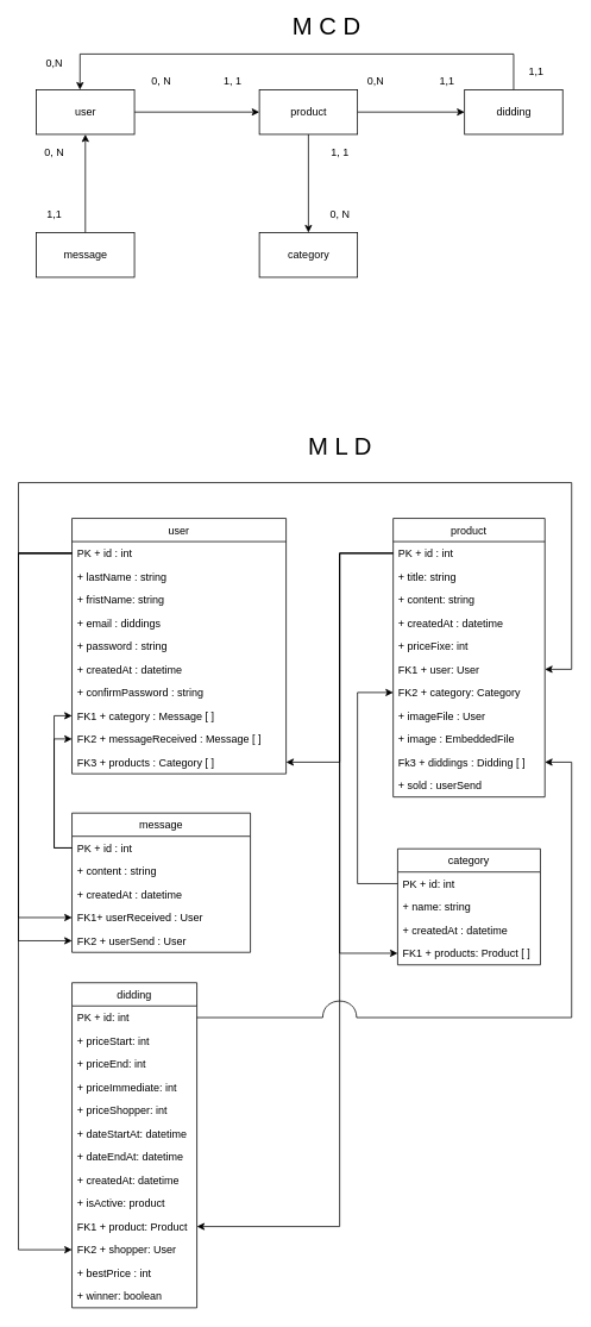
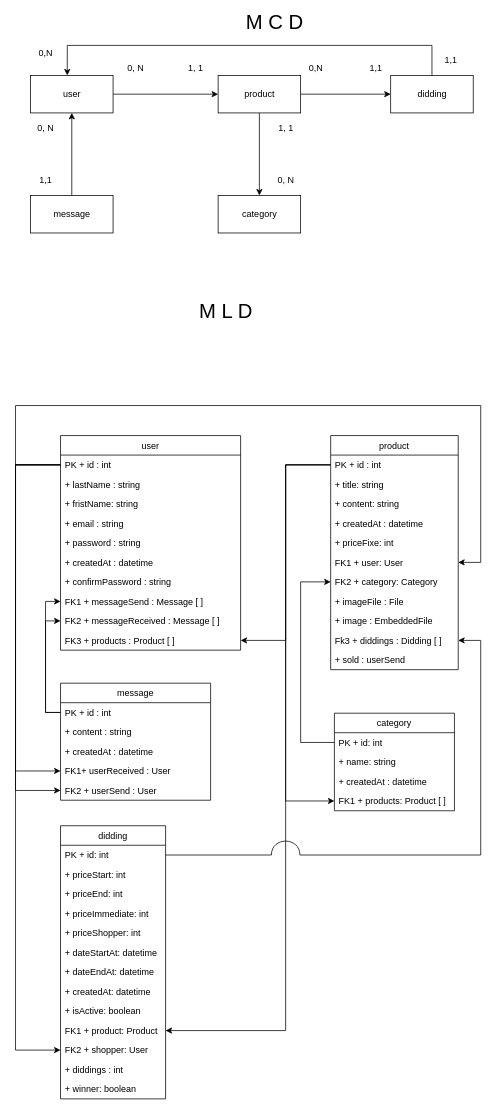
- <mxCell id="28" value="&lt;font style=&quot;font-size: 27px&quot;&gt;M L D&lt;/font&gt;" style="text;html=1;align=center;verticalAlign=middle;resizable=0;points=[];autosize=1;" parent="1" vertex="1"><mxGeometry x="335" y="490" width="90" height="20" as="geometry" /></mxCell>
+ <mxCell id="28" value="&lt;font style=&quot;font-size: 27px&quot;&gt;M L D&lt;/font&gt;" style="text;html=1;align=center;verticalAlign=middle;resizable=0;points=[];autosize=1;" parent="1" vertex="1"><mxGeometry x="255" y="405" width="90" height="20" as="geometry" /></mxCell>
- <mxCell id="21" value="+ email : diddings" style="text;strokeColor=none;fillColor=none;align=left;verticalAlign=top;spacingLeft=4;spacingRight=4;overflow=hidden;rotatable=0;points=[[0,0.5],[1,0.5]];portConstraint=eastwest;" parent="17" vertex="1"><mxGeometry y="104" width="240" height="26" as="geometry" /></mxCell>
+ <mxCell id="21" value="+ email : string" style="text;strokeColor=none;fillColor=none;align=left;verticalAlign=top;spacingLeft=4;spacingRight=4;overflow=hidden;rotatable=0;points=[[0,0.5],[1,0.5]];portConstraint=eastwest;" parent="17" vertex="1"><mxGeometry y="104" width="240" height="26" as="geometry" /></mxCell>
- <mxCell id="25" value="FK1 + category : Message [ ]" style="text;strokeColor=none;fillColor=none;align=left;verticalAlign=top;spacingLeft=4;spacingRight=4;overflow=hidden;rotatable=0;points=[[0,0.5],[1,0.5]];portConstraint=eastwest;" parent="17" vertex="1"><mxGeometry y="208" width="240" height="26" as="geometry" /></mxCell>
+ <mxCell id="25" value="FK1 + messageSend : Message [ ]" style="text;strokeColor=none;fillColor=none;align=left;verticalAlign=top;spacingLeft=4;spacingRight=4;overflow=hidden;rotatable=0;points=[[0,0.5],[1,0.5]];portConstraint=eastwest;" parent="17" vertex="1"><mxGeometry y="208" width="240" height="26" as="geometry" /></mxCell>
- <mxCell id="48" value="+ imageFile : User" style="text;strokeColor=none;fillColor=none;align=left;verticalAlign=top;spacingLeft=4;spacingRight=4;overflow=hidden;rotatable=0;points=[[0,0.5],[1,0.5]];portConstraint=eastwest;" parent="40" vertex="1"><mxGeometry y="208" width="170" height="26" as="geometry" /></mxCell>
+ <mxCell id="48" value="+ imageFile : File" style="text;strokeColor=none;fillColor=none;align=left;verticalAlign=top;spacingLeft=4;spacingRight=4;overflow=hidden;rotatable=0;points=[[0,0.5],[1,0.5]];portConstraint=eastwest;" parent="40" vertex="1"><mxGeometry y="208" width="170" height="26" as="geometry" /></mxCell>
- <mxCell id="27" value="FK3 + products : Category [ ]" style="text;strokeColor=none;fillColor=none;align=left;verticalAlign=top;spacingLeft=4;spacingRight=4;overflow=hidden;rotatable=0;points=[[0,0.5],[1,0.5]];portConstraint=eastwest;" parent="17" vertex="1"><mxGeometry y="260" width="240" height="26" as="geometry" /></mxCell>
+ <mxCell id="27" value="FK3 + products : Product [ ]" style="text;strokeColor=none;fillColor=none;align=left;verticalAlign=top;spacingLeft=4;spacingRight=4;overflow=hidden;rotatable=0;points=[[0,0.5],[1,0.5]];portConstraint=eastwest;" parent="17" vertex="1"><mxGeometry y="260" width="240" height="26" as="geometry" /></mxCell>
- <mxCell id="62" value="+ isActive: product" style="text;strokeColor=none;fillColor=none;align=left;verticalAlign=top;spacingLeft=4;spacingRight=4;overflow=hidden;rotatable=0;points=[[0,0.5],[1,0.5]];portConstraint=eastwest;" parent="53" vertex="1"><mxGeometry y="234" width="140" height="26" as="geometry" /></mxCell>
+ <mxCell id="62" value="+ isActive: boolean" style="text;strokeColor=none;fillColor=none;align=left;verticalAlign=top;spacingLeft=4;spacingRight=4;overflow=hidden;rotatable=0;points=[[0,0.5],[1,0.5]];portConstraint=eastwest;" parent="53" vertex="1"><mxGeometry y="234" width="140" height="26" as="geometry" /></mxCell>
- <mxCell id="65" value="+ bestPrice : int" style="text;strokeColor=none;fillColor=none;align=left;verticalAlign=top;spacingLeft=4;spacingRight=4;overflow=hidden;rotatable=0;points=[[0,0.5],[1,0.5]];portConstraint=eastwest;" vertex="1" parent="53"><mxGeometry y="312" width="140" height="26" as="geometry" /></mxCell>
+ <mxCell id="65" value="+ diddings : int" style="text;strokeColor=none;fillColor=none;align=left;verticalAlign=top;spacingLeft=4;spacingRight=4;overflow=hidden;rotatable=0;points=[[0,0.5],[1,0.5]];portConstraint=eastwest;" vertex="1" parent="53"><mxGeometry y="312" width="140" height="26" as="geometry" /></mxCell>
